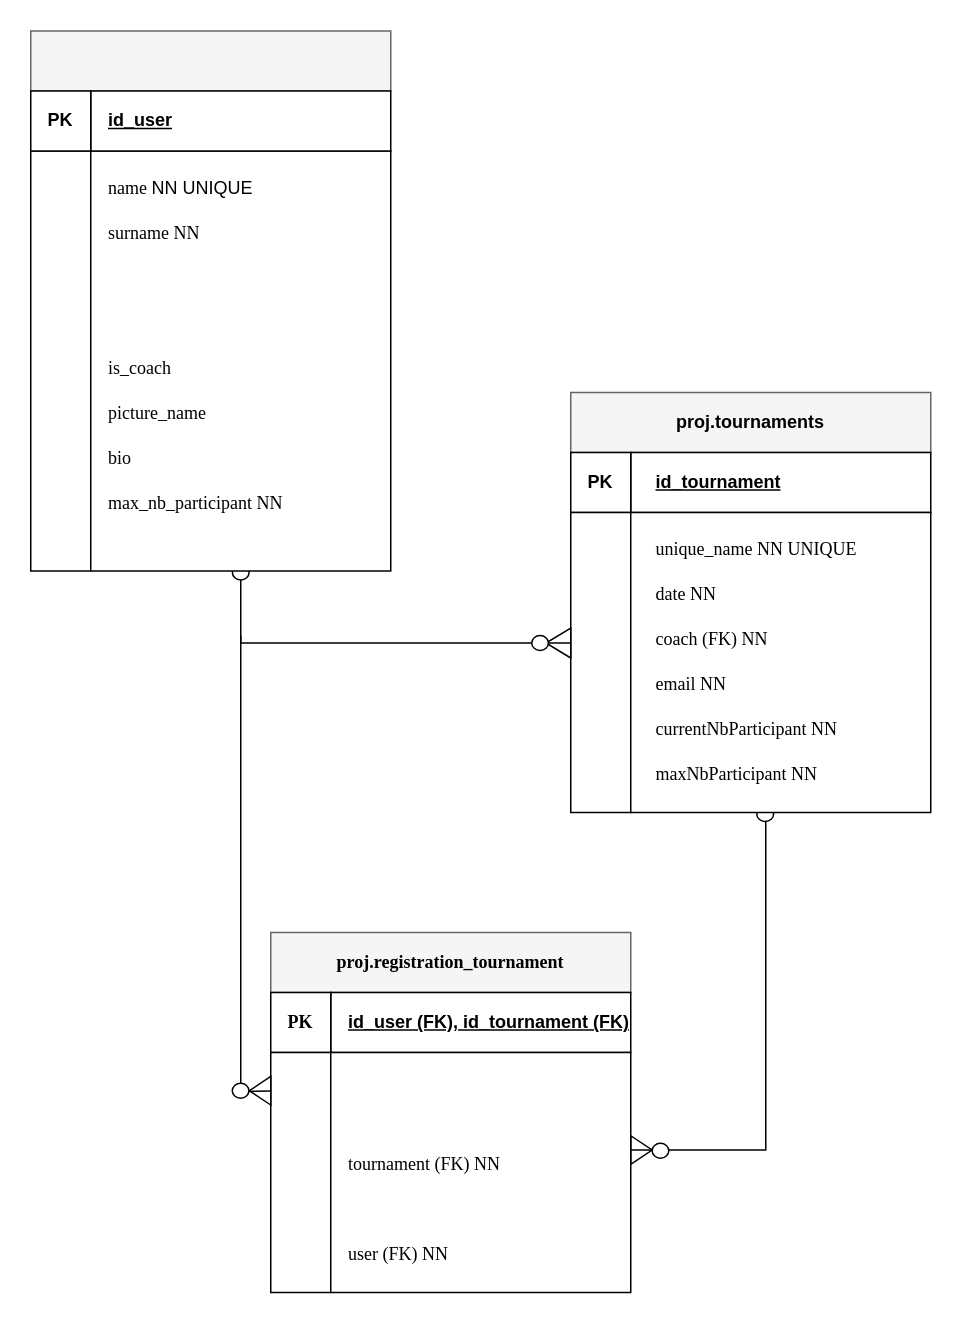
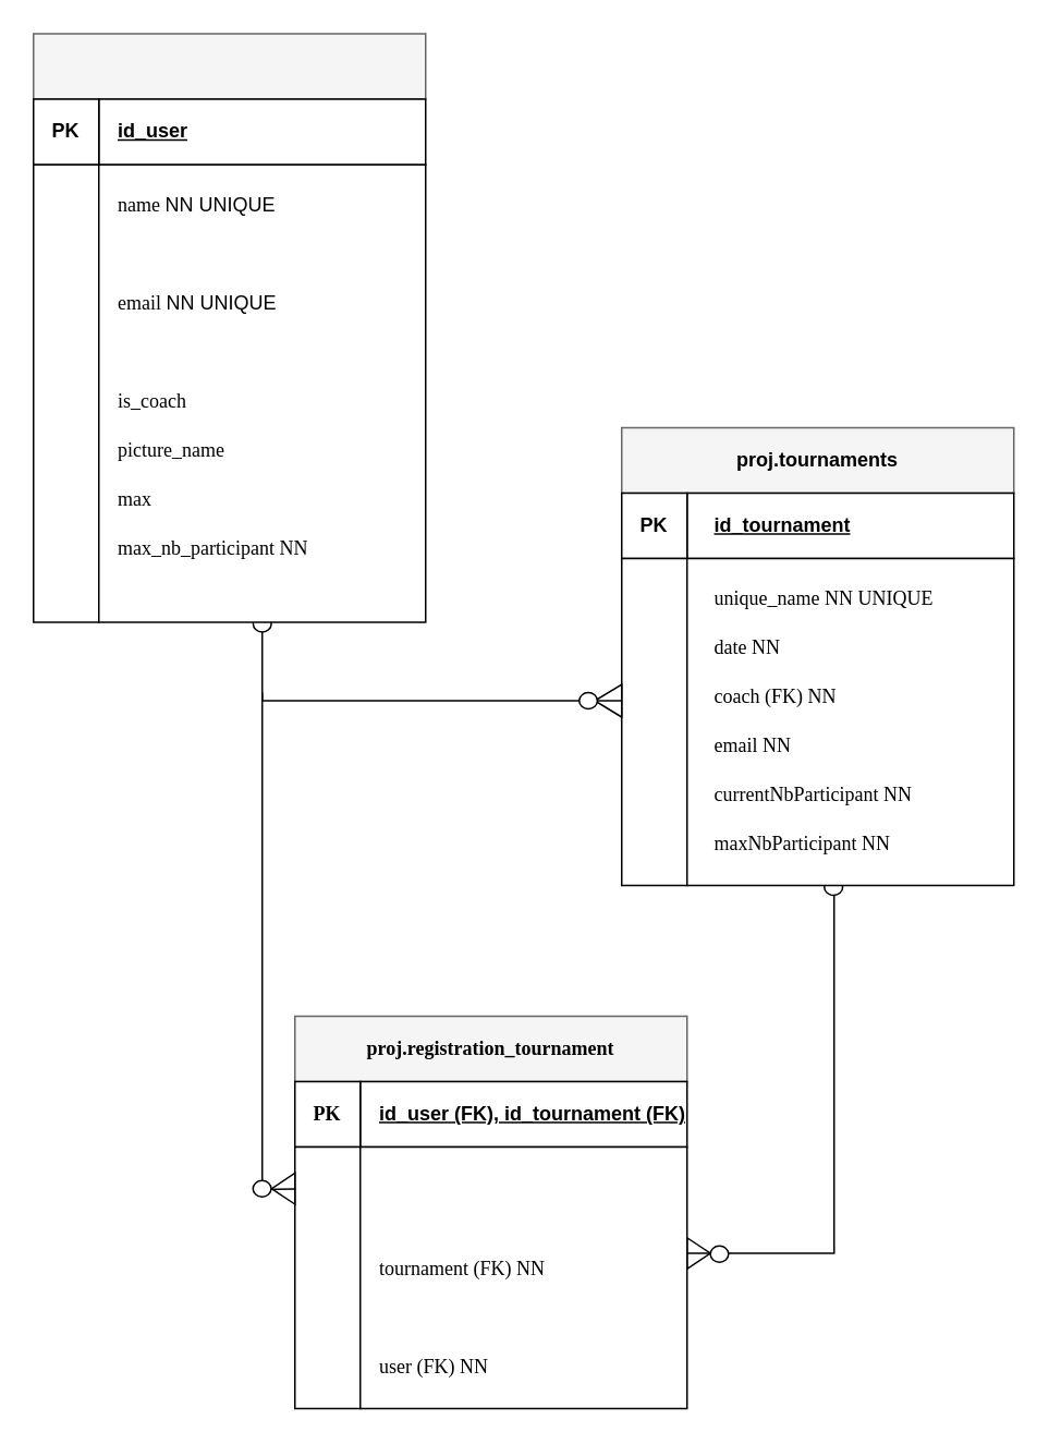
- <mxCell id="41" value="&lt;div align=&quot;left&quot;&gt;&lt;font face=&quot;Verdana&quot;&gt;surname NN&lt;/font&gt;&lt;/div&gt;" style="text;strokeColor=none;align=left;fillColor=none;html=1;verticalAlign=middle;whiteSpace=wrap;rounded=0;" vertex="1" parent="37"><mxGeometry x="10" y="39" width="100" height="30" as="geometry" /></mxCell>
+ <mxCell id="46" value="&lt;font face=&quot;Verdana&quot;&gt;email &lt;/font&gt;NN UNIQUE" style="text;strokeColor=none;align=left;fillColor=none;html=1;verticalAlign=middle;whiteSpace=wrap;rounded=0;" vertex="1" parent="37"><mxGeometry x="10" y="69" width="130" height="30" as="geometry" /></mxCell>
- <mxCell id="44" value="bio " style="text;strokeColor=none;align=left;fillColor=none;html=1;verticalAlign=middle;whiteSpace=wrap;rounded=0;fontFamily=Verdana;" vertex="1" parent="37"><mxGeometry x="10" y="189" width="140" height="30" as="geometry" /></mxCell>
+ <mxCell id="44" value="max " style="text;strokeColor=none;align=left;fillColor=none;html=1;verticalAlign=middle;whiteSpace=wrap;rounded=0;fontFamily=Verdana;" vertex="1" parent="37"><mxGeometry x="10" y="189" width="140" height="30" as="geometry" /></mxCell>
